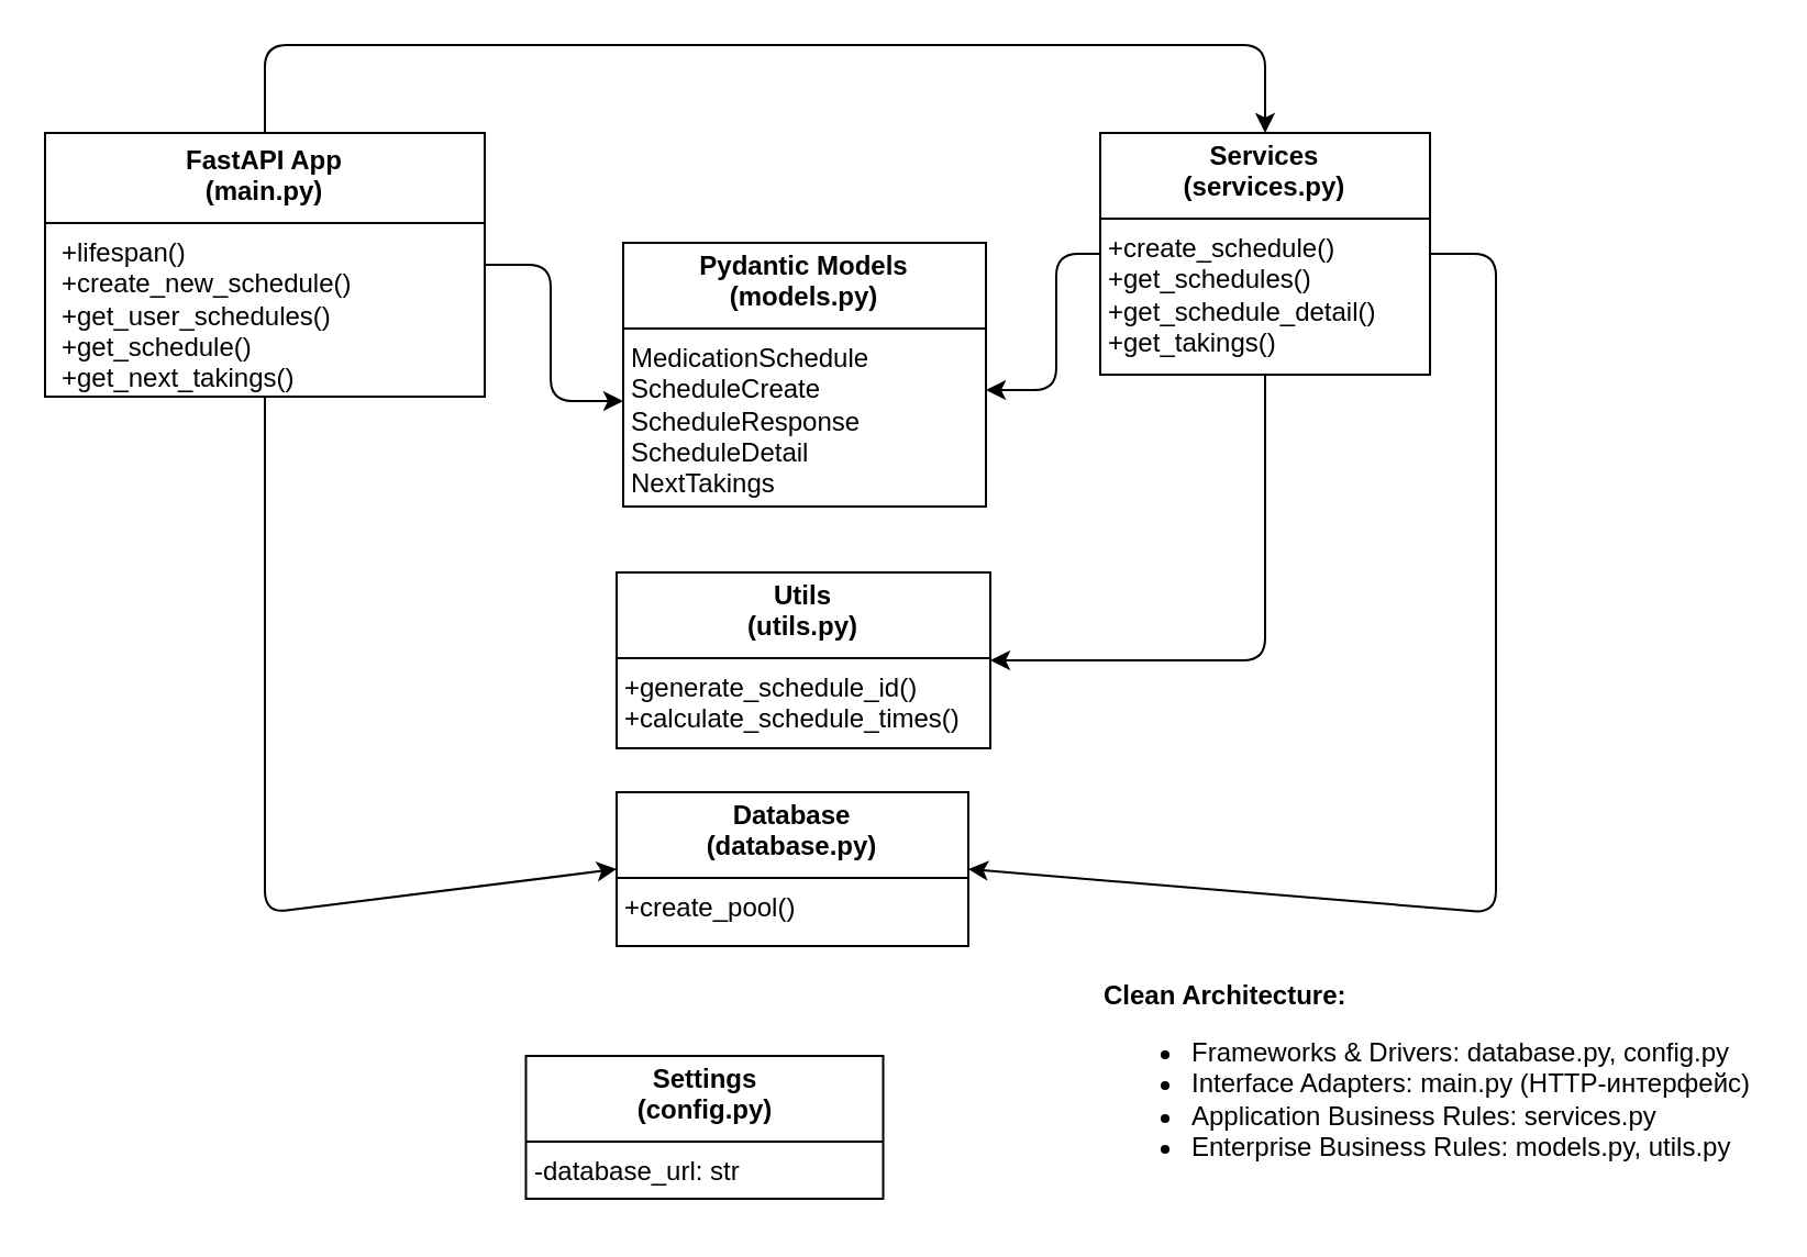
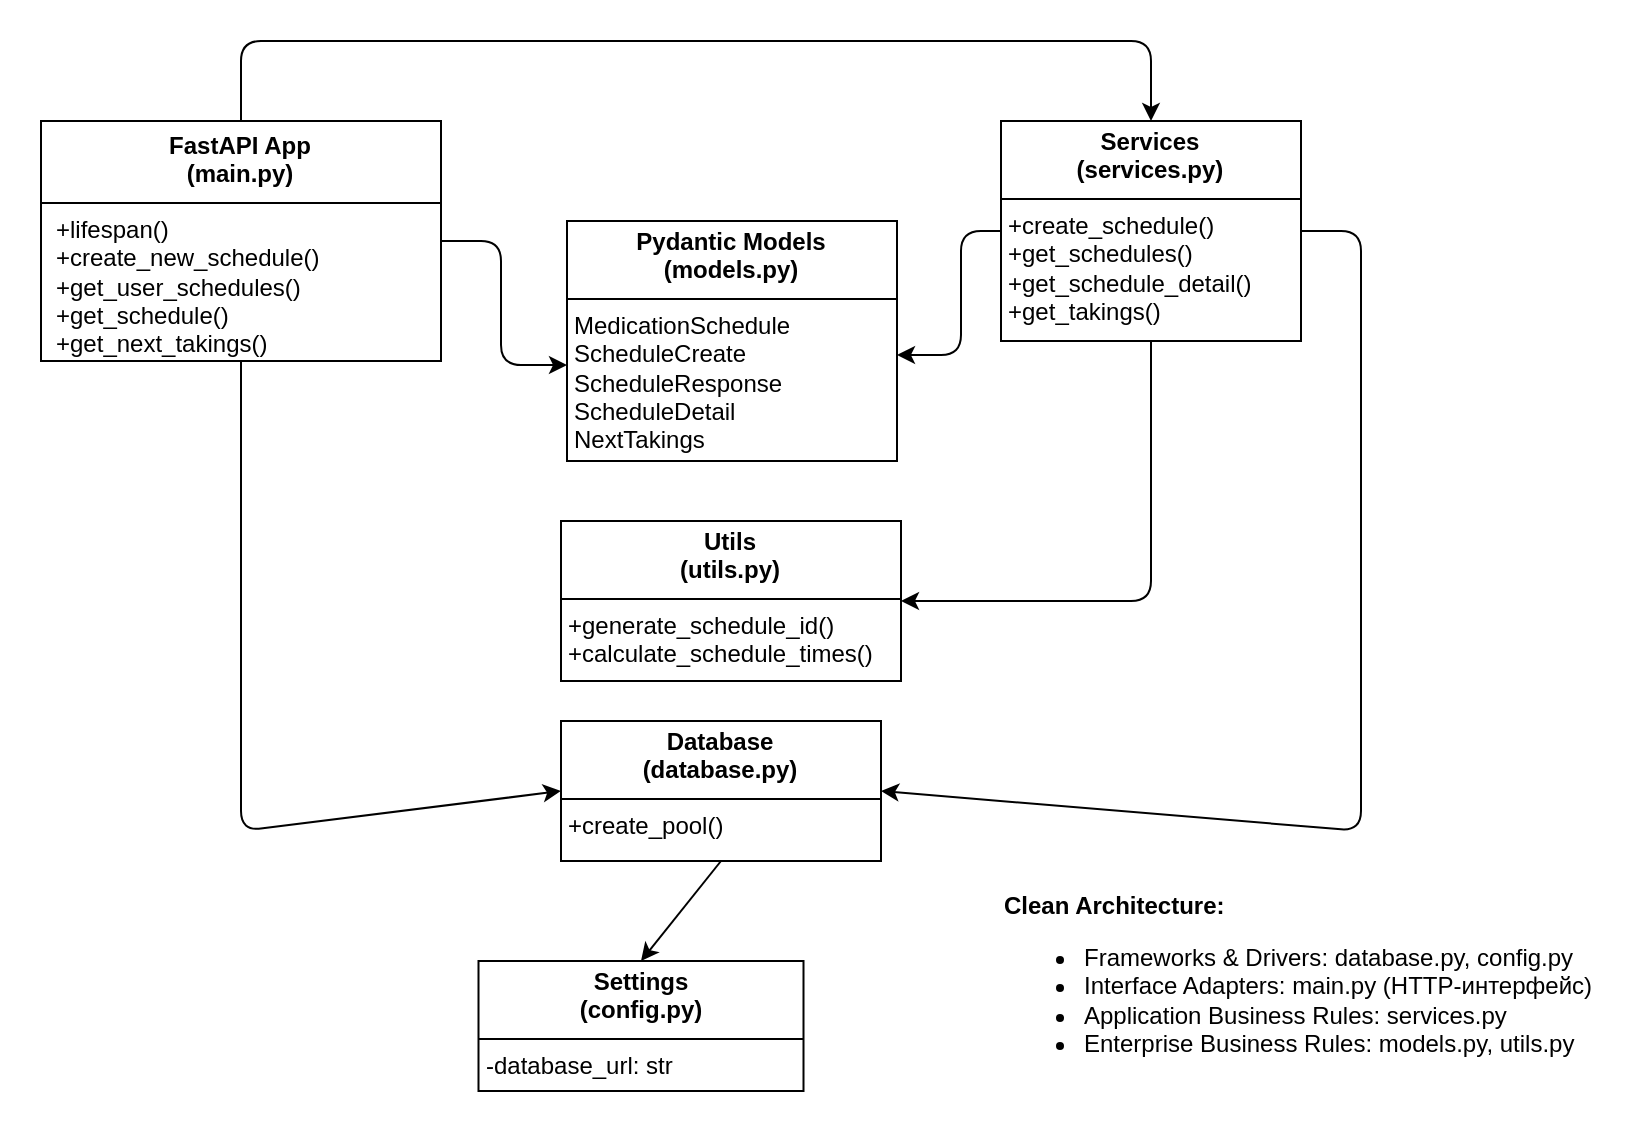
+ <mxCell id="6" style="edgeStyle=none;html=1;exitX=0.5;exitY=1;exitDx=0;exitDy=0;entryX=0.5;entryY=0;entryDx=0;entryDy=0;" parent="1" source="7" target="5" edge="1"><mxGeometry relative="1" as="geometry" /></mxCell>
